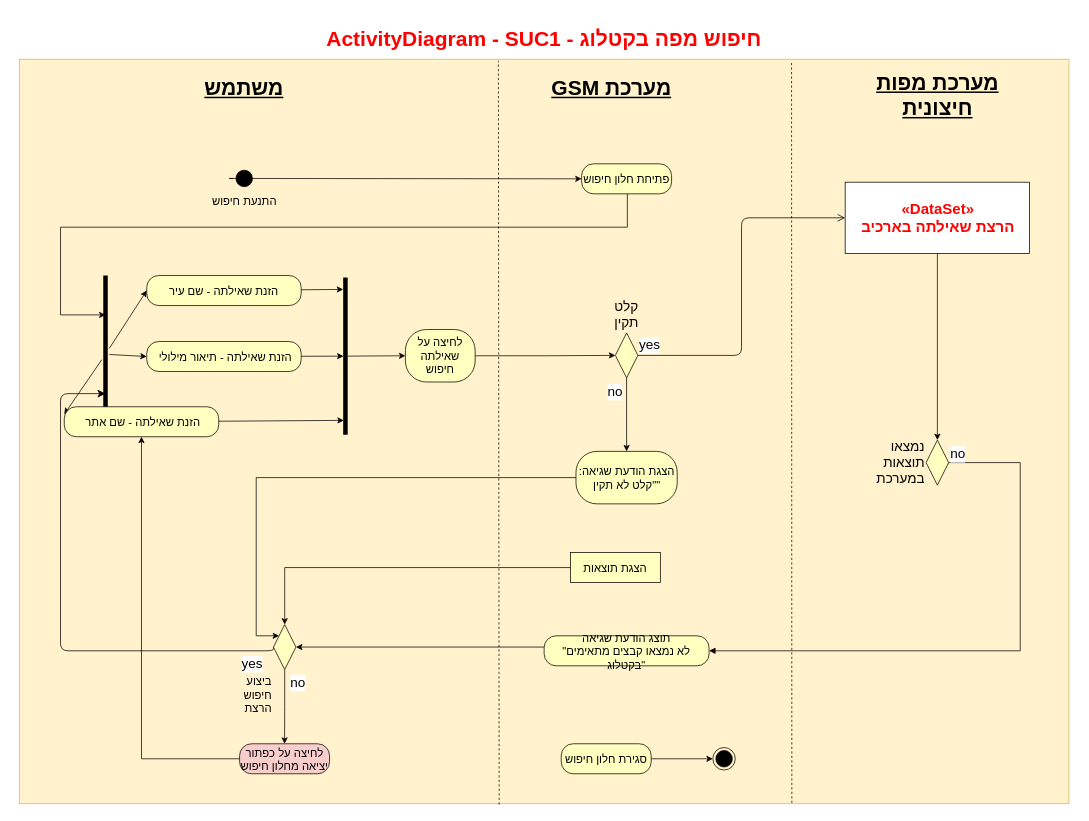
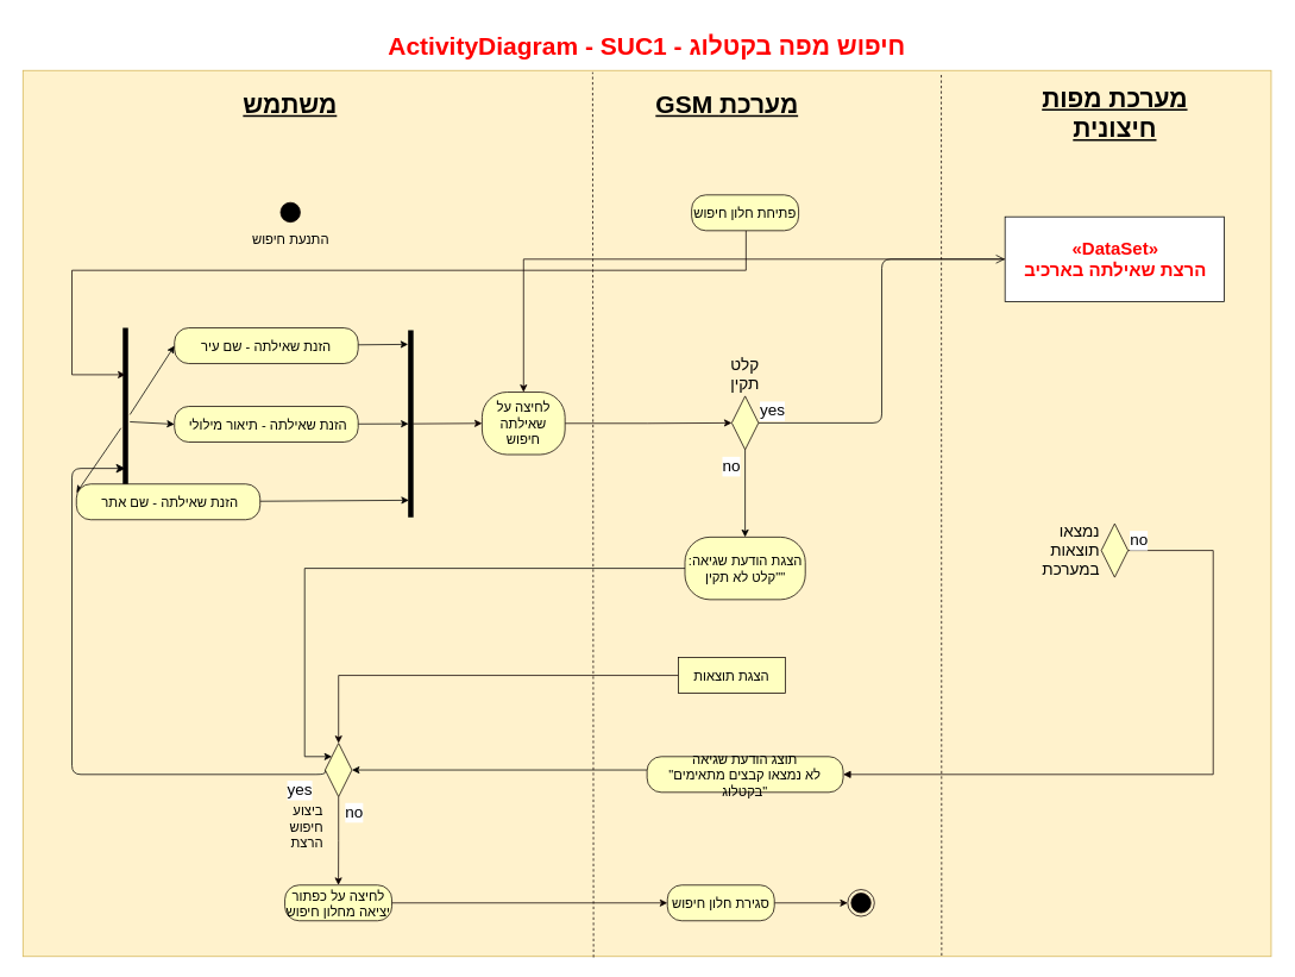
- <mxCell id="3" style="edgeStyle=orthogonalEdgeStyle;rounded=0;orthogonalLoop=1;jettySize=auto;html=1;entryX=0;entryY=0.5;entryDx=0;entryDy=0;strokeColor=#0D0000;fontSize=14;" edge="1" parent="1" source="4" target="21"><mxGeometry relative="1" as="geometry"><Array as="points"><mxPoint x="305" y="238" /><mxPoint x="305" y="238" /></Array></mxGeometry></mxCell>
- <mxCell id="24" style="edgeStyle=orthogonalEdgeStyle;rounded=0;orthogonalLoop=1;jettySize=auto;html=1;entryX=0.5;entryY=0;entryDx=0;entryDy=0;endArrow=classic;endFill=1;strokeColor=#0D0000;fontSize=18;fontColor=#FF0000;" edge="1" parent="1" source="25" target="48"><mxGeometry relative="1" as="geometry"><mxPoint x="1250" y="573.357" as="targetPoint" /></mxGeometry></mxCell>
+ <mxCell id="24" style="edgeStyle=orthogonalEdgeStyle;rounded=0;orthogonalLoop=1;jettySize=auto;html=1;endArrow=classic;endFill=1;strokeColor=#0D0000;fontSize=18;fontColor=#FF0000;" edge="1" parent="1" source="25" target="38"><mxGeometry relative="1" as="geometry"><mxPoint x="1250" y="573.357" as="targetPoint" /></mxGeometry></mxCell>
- <mxCell id="42" style="edgeStyle=orthogonalEdgeStyle;rounded=0;orthogonalLoop=1;jettySize=auto;html=1;strokeColor=#0D0000;fontSize=14;" edge="1" parent="1" source="43" target="14"><mxGeometry relative="1" as="geometry" /></mxCell>
+ <mxCell id="42" style="edgeStyle=orthogonalEdgeStyle;rounded=0;orthogonalLoop=1;jettySize=auto;html=1;entryX=0;entryY=0.5;entryDx=0;entryDy=0;strokeColor=#0D0000;fontSize=14;" edge="1" parent="1" source="43" target="35"><mxGeometry relative="1" as="geometry" /></mxCell>
- <mxCell id="43" value="לחיצה על כפתור יציאה מחלון חיפוש" style="rounded=1;whiteSpace=wrap;html=1;arcSize=40;fontColor=#000000;fillColor=#f8cecc;strokeColor=#0D0000;fontSize=15;" vertex="1" parent="1"><mxGeometry x="318.824" y="991.5" width="120" height="40" as="geometry" /></mxCell>
+ <mxCell id="43" value="לחיצה על כפתור יציאה מחלון חיפוש" style="rounded=1;whiteSpace=wrap;html=1;arcSize=40;fontColor=#000000;fillColor=#ffffc0;strokeColor=#0D0000;fontSize=15;" vertex="1" parent="1"><mxGeometry x="318.824" y="991.5" width="120" height="40" as="geometry" /></mxCell>
